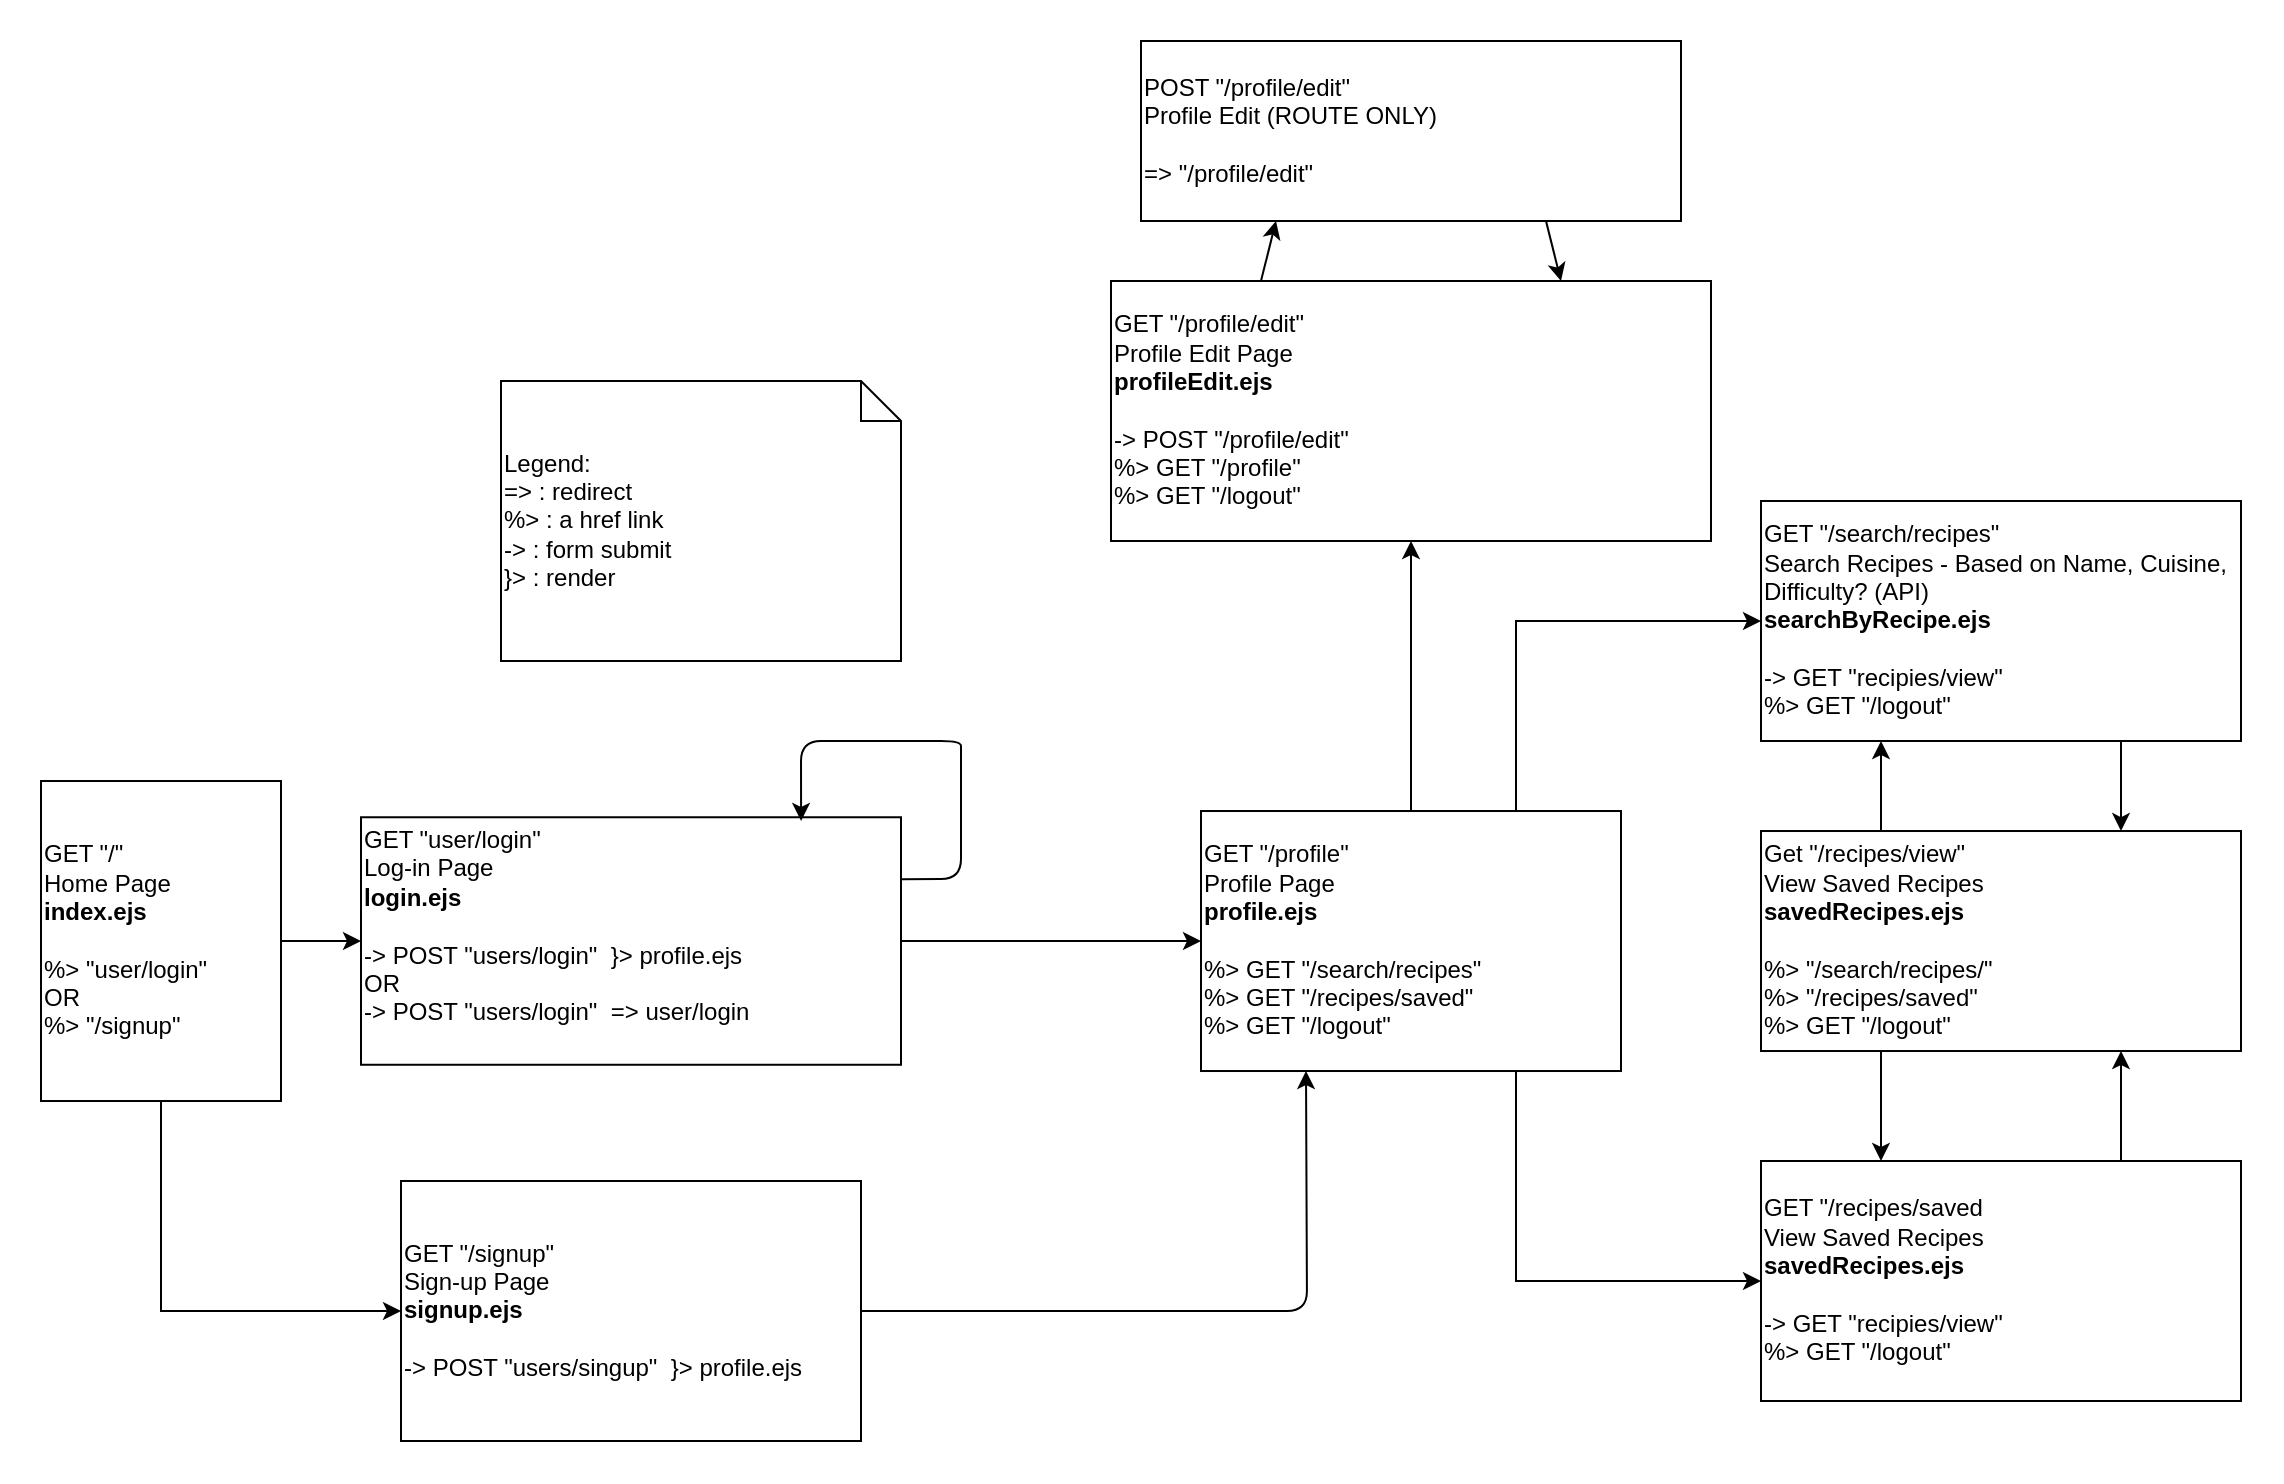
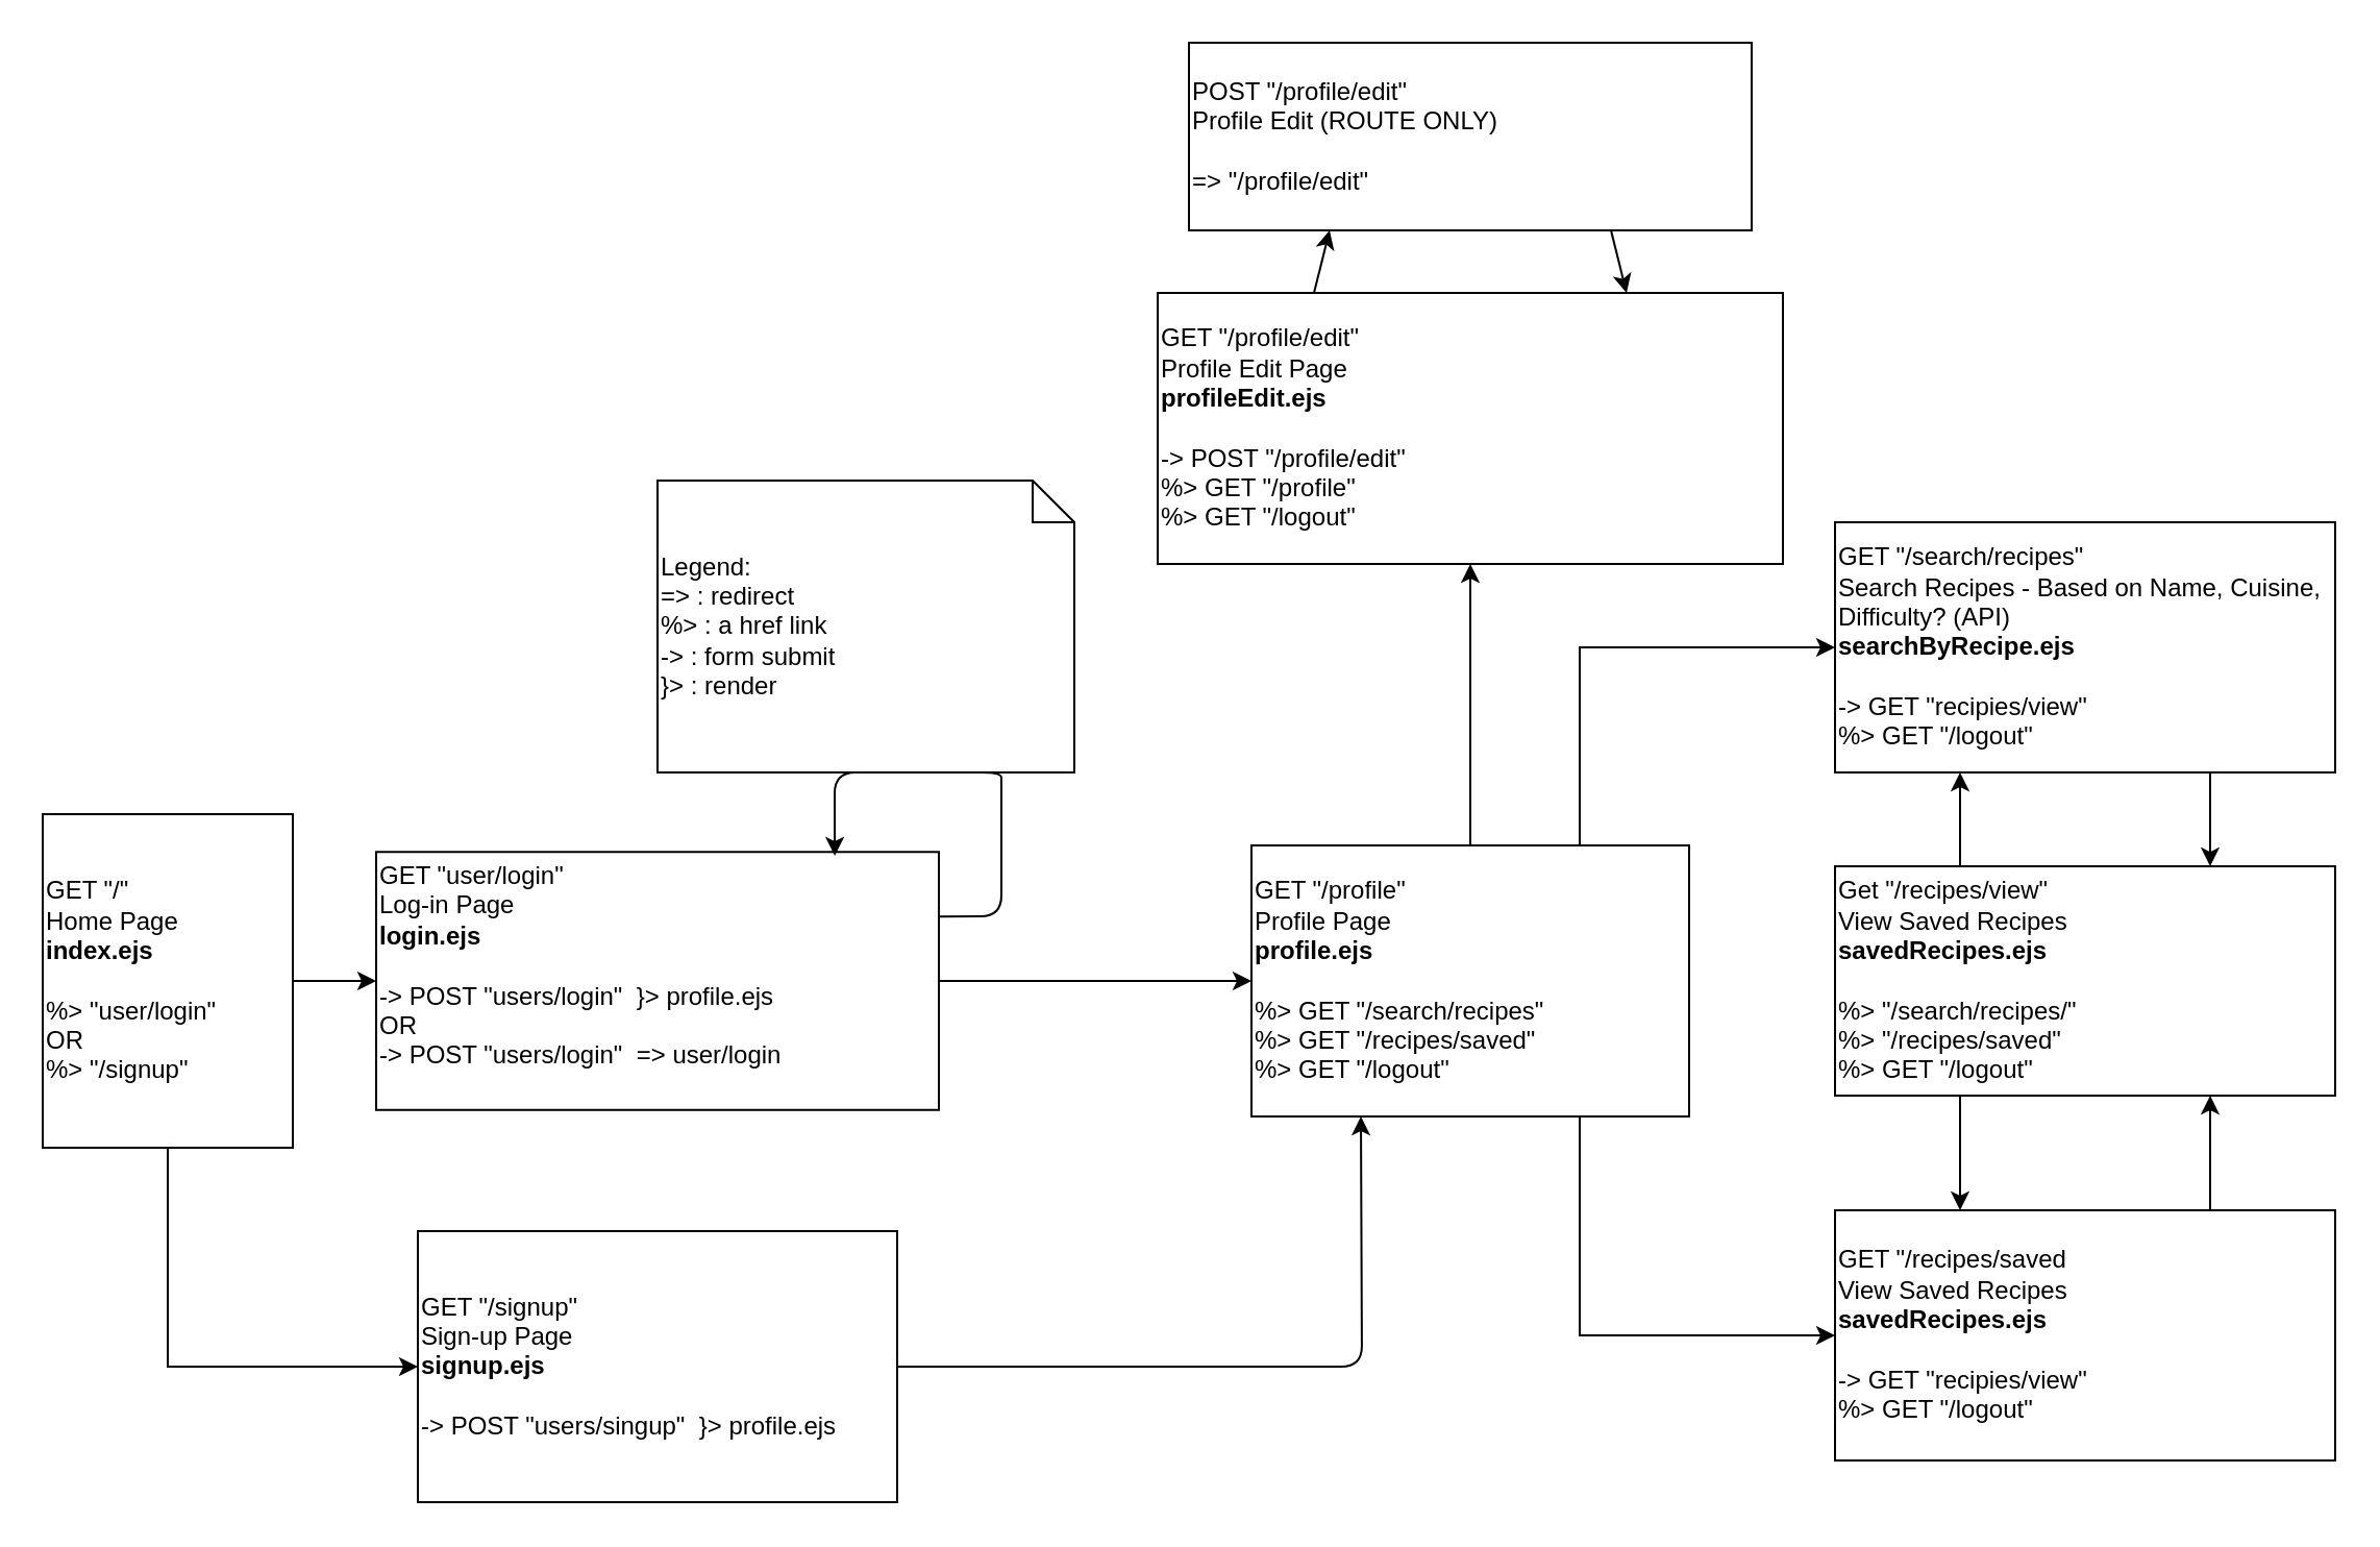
- <mxCell id="17" value="Legend:&lt;br&gt;=&amp;gt; : redirect&lt;br&gt;%&amp;gt; : a href link&lt;br&gt;-&amp;gt; : form submit&lt;br&gt;}&amp;gt; : render" style="shape=note;size=20;whiteSpace=wrap;html=1;align=left;" parent="1" vertex="1"><mxGeometry x="250" y="190" width="200" height="140" as="geometry" /></mxCell>
+ <mxCell id="17" value="Legend:&lt;br&gt;=&amp;gt; : redirect&lt;br&gt;%&amp;gt; : a href link&lt;br&gt;-&amp;gt; : form submit&lt;br&gt;}&amp;gt; : render" style="shape=note;size=20;whiteSpace=wrap;html=1;align=left;" parent="1" vertex="1"><mxGeometry x="315" y="230" width="200" height="140" as="geometry" /></mxCell>
